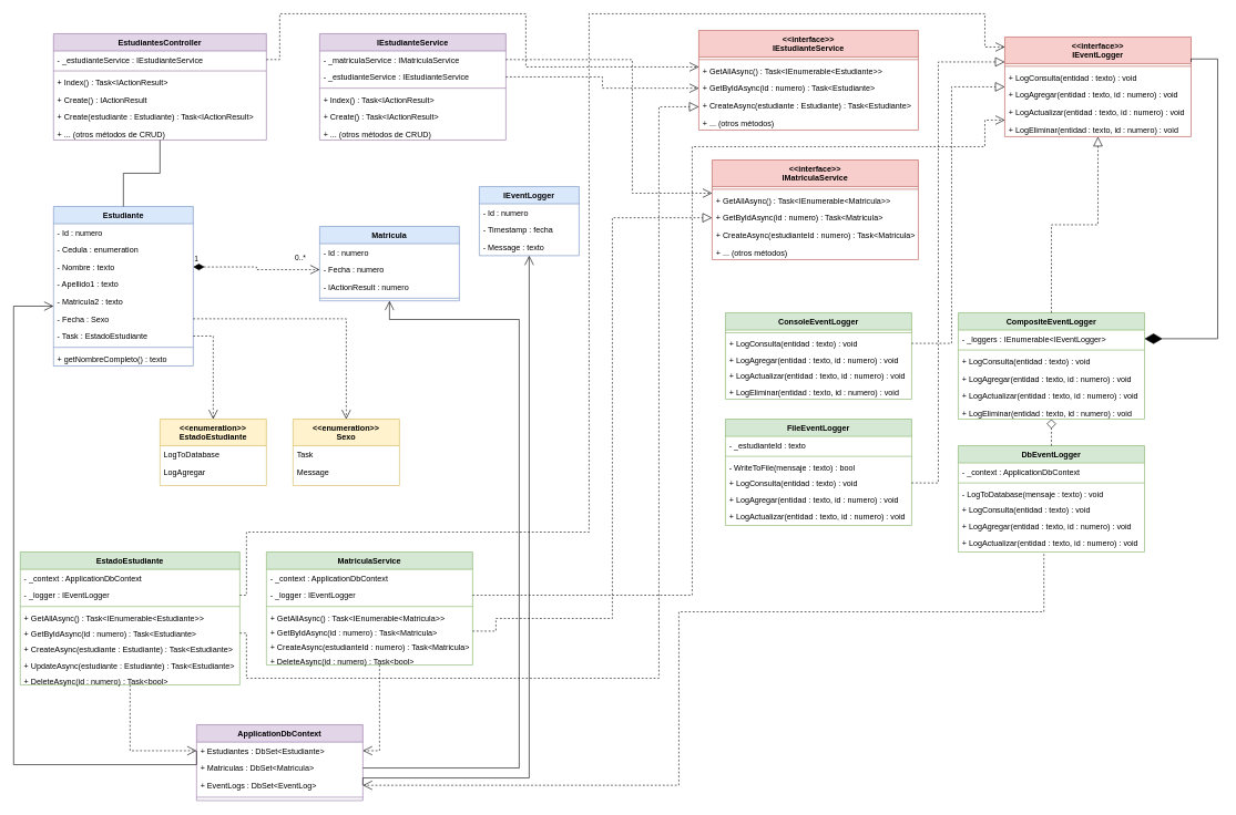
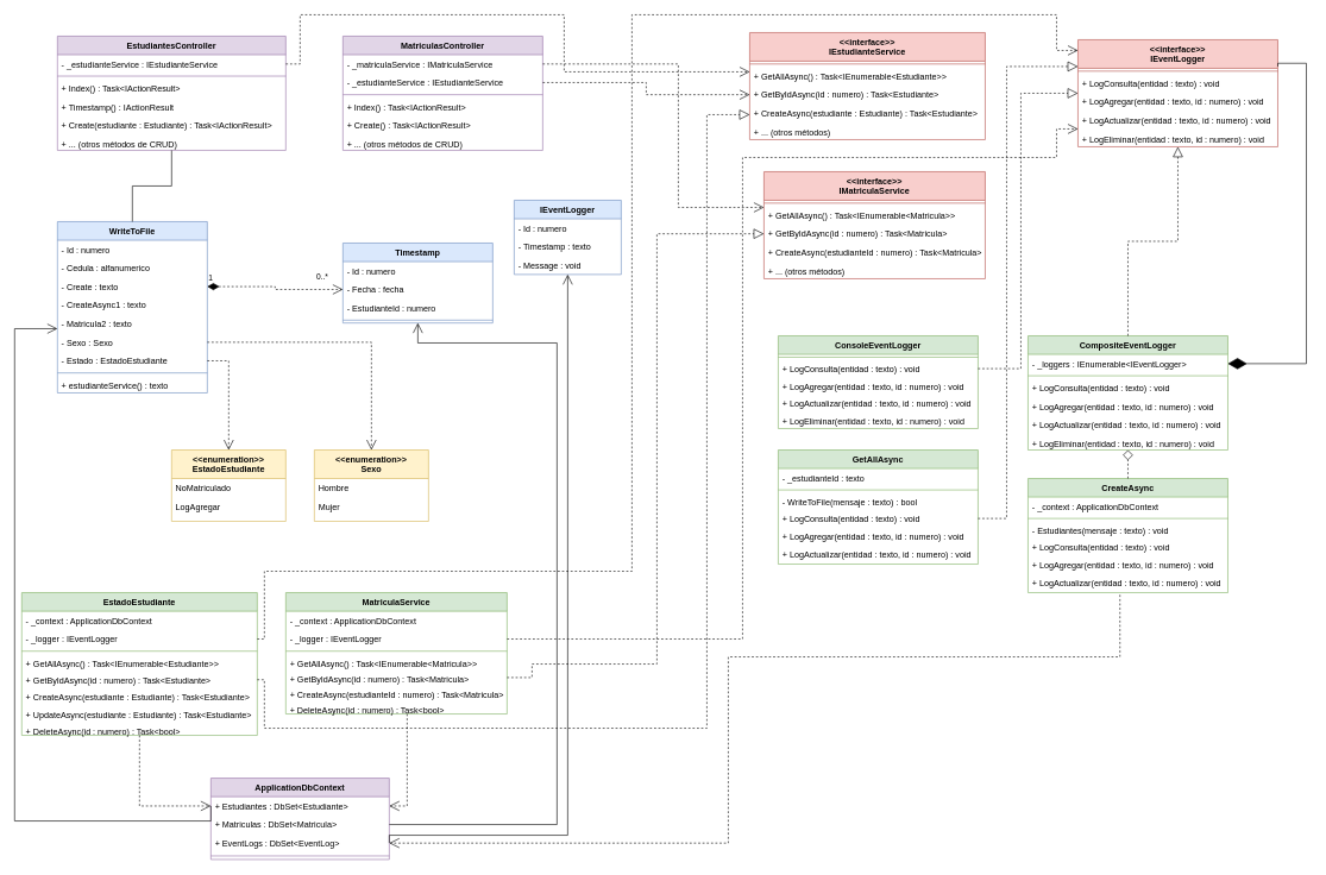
- <mxCell id="9" value="IEstudianteService" style="swimlane;fontStyle=1;align=center;verticalAlign=top;childLayout=stackLayout;horizontal=1;startSize=26;horizontalStack=0;resizeParent=1;resizeParentMax=0;resizeLast=0;collapsible=1;marginBottom=0;fillColor=#e1d5e7;strokeColor=#9673a6;" parent="1" vertex="1"><mxGeometry x="480" y="50" width="280" height="160" as="geometry" /></mxCell>
+ <mxCell id="9" value="MatriculasController" style="swimlane;fontStyle=1;align=center;verticalAlign=top;childLayout=stackLayout;horizontal=1;startSize=26;horizontalStack=0;resizeParent=1;resizeParentMax=0;resizeLast=0;collapsible=1;marginBottom=0;fillColor=#e1d5e7;strokeColor=#9673a6;" parent="1" vertex="1"><mxGeometry x="480" y="50" width="280" height="160" as="geometry" /></mxCell>
- <mxCell id="6" value="+ Create() : IActionResult" style="text;strokeColor=none;fillColor=none;align=left;verticalAlign=top;spacingLeft=4;spacingRight=4;overflow=hidden;rotatable=0;points=[[0,0.5],[1,0.5]];portConstraint=eastwest;" parent="2" vertex="1"><mxGeometry y="86" width="320" height="26" as="geometry" /></mxCell>
+ <mxCell id="6" value="+ Timestamp() : IActionResult" style="text;strokeColor=none;fillColor=none;align=left;verticalAlign=top;spacingLeft=4;spacingRight=4;overflow=hidden;rotatable=0;points=[[0,0.5],[1,0.5]];portConstraint=eastwest;" parent="2" vertex="1"><mxGeometry y="86" width="320" height="26" as="geometry" /></mxCell>
- <mxCell id="16" value="Estudiante" style="swimlane;fontStyle=1;align=center;verticalAlign=top;childLayout=stackLayout;horizontal=1;startSize=26;horizontalStack=0;resizeParent=1;resizeParentMax=0;resizeLast=0;collapsible=1;marginBottom=0;fillColor=#dae8fc;strokeColor=#6c8ebf;" parent="1" vertex="1"><mxGeometry x="80" y="310" width="210" height="240" as="geometry" /></mxCell>
+ <mxCell id="16" value="WriteToFile" style="swimlane;fontStyle=1;align=center;verticalAlign=top;childLayout=stackLayout;horizontal=1;startSize=26;horizontalStack=0;resizeParent=1;resizeParentMax=0;resizeLast=0;collapsible=1;marginBottom=0;fillColor=#dae8fc;strokeColor=#6c8ebf;" parent="1" vertex="1"><mxGeometry x="80" y="310" width="210" height="240" as="geometry" /></mxCell>
- <mxCell id="33" value="- Timestamp : fecha" style="text;strokeColor=none;fillColor=none;align=left;verticalAlign=top;spacingLeft=4;spacingRight=4;overflow=hidden;rotatable=0;points=[[0,0.5],[1,0.5]];portConstraint=eastwest;" parent="31" vertex="1"><mxGeometry y="52" width="150" height="26" as="geometry" /></mxCell>
+ <mxCell id="33" value="- Timestamp : texto" style="text;strokeColor=none;fillColor=none;align=left;verticalAlign=top;spacingLeft=4;spacingRight=4;overflow=hidden;rotatable=0;points=[[0,0.5],[1,0.5]];portConstraint=eastwest;" parent="31" vertex="1"><mxGeometry y="52" width="150" height="26" as="geometry" /></mxCell>
- <mxCell id="26" value="Matricula" style="swimlane;fontStyle=1;align=center;verticalAlign=top;childLayout=stackLayout;horizontal=1;startSize=26;horizontalStack=0;resizeParent=1;resizeParentMax=0;resizeLast=0;collapsible=1;marginBottom=0;fillColor=#dae8fc;strokeColor=#6c8ebf;" parent="1" vertex="1"><mxGeometry x="480" y="340" width="210" height="112" as="geometry" /></mxCell>
+ <mxCell id="26" value="Timestamp" style="swimlane;fontStyle=1;align=center;verticalAlign=top;childLayout=stackLayout;horizontal=1;startSize=26;horizontalStack=0;resizeParent=1;resizeParentMax=0;resizeLast=0;collapsible=1;marginBottom=0;fillColor=#dae8fc;strokeColor=#6c8ebf;" parent="1" vertex="1"><mxGeometry x="480" y="340" width="210" height="112" as="geometry" /></mxCell>
- <mxCell id="34" value="- Message : texto" style="text;strokeColor=none;fillColor=none;align=left;verticalAlign=top;spacingLeft=4;spacingRight=4;overflow=hidden;rotatable=0;points=[[0,0.5],[1,0.5]];portConstraint=eastwest;" parent="31" vertex="1"><mxGeometry y="78" width="150" height="26" as="geometry" /></mxCell>
+ <mxCell id="34" value="- Message : void" style="text;strokeColor=none;fillColor=none;align=left;verticalAlign=top;spacingLeft=4;spacingRight=4;overflow=hidden;rotatable=0;points=[[0,0.5],[1,0.5]];portConstraint=eastwest;" parent="31" vertex="1"><mxGeometry y="78" width="150" height="26" as="geometry" /></mxCell>
- <mxCell id="18" value="- Cedula : enumeration" style="text;strokeColor=none;fillColor=none;align=left;verticalAlign=top;spacingLeft=4;spacingRight=4;overflow=hidden;rotatable=0;points=[[0,0.5],[1,0.5]];portConstraint=eastwest;" parent="16" vertex="1"><mxGeometry y="52" width="210" height="26" as="geometry" /></mxCell>
+ <mxCell id="18" value="- Cedula : alfanumerico" style="text;strokeColor=none;fillColor=none;align=left;verticalAlign=top;spacingLeft=4;spacingRight=4;overflow=hidden;rotatable=0;points=[[0,0.5],[1,0.5]];portConstraint=eastwest;" parent="16" vertex="1"><mxGeometry y="52" width="210" height="26" as="geometry" /></mxCell>
- <mxCell id="19" value="- Nombre : texto" style="text;strokeColor=none;fillColor=none;align=left;verticalAlign=top;spacingLeft=4;spacingRight=4;overflow=hidden;rotatable=0;points=[[0,0.5],[1,0.5]];portConstraint=eastwest;" parent="16" vertex="1"><mxGeometry y="78" width="210" height="26" as="geometry" /></mxCell>
+ <mxCell id="19" value="- Create : texto" style="text;strokeColor=none;fillColor=none;align=left;verticalAlign=top;spacingLeft=4;spacingRight=4;overflow=hidden;rotatable=0;points=[[0,0.5],[1,0.5]];portConstraint=eastwest;" parent="16" vertex="1"><mxGeometry y="78" width="210" height="26" as="geometry" /></mxCell>
- <mxCell id="28" value="- Fecha : numero" style="text;strokeColor=none;fillColor=none;align=left;verticalAlign=top;spacingLeft=4;spacingRight=4;overflow=hidden;rotatable=0;points=[[0,0.5],[1,0.5]];portConstraint=eastwest;" parent="26" vertex="1"><mxGeometry y="52" width="210" height="26" as="geometry" /></mxCell>
+ <mxCell id="28" value="- Fecha : fecha" style="text;strokeColor=none;fillColor=none;align=left;verticalAlign=top;spacingLeft=4;spacingRight=4;overflow=hidden;rotatable=0;points=[[0,0.5],[1,0.5]];portConstraint=eastwest;" parent="26" vertex="1"><mxGeometry y="52" width="210" height="26" as="geometry" /></mxCell>
- <mxCell id="20" value="- Apellido1 : texto" style="text;strokeColor=none;fillColor=none;align=left;verticalAlign=top;spacingLeft=4;spacingRight=4;overflow=hidden;rotatable=0;points=[[0,0.5],[1,0.5]];portConstraint=eastwest;" parent="16" vertex="1"><mxGeometry y="104" width="210" height="26" as="geometry" /></mxCell>
+ <mxCell id="20" value="- CreateAsync1 : texto" style="text;strokeColor=none;fillColor=none;align=left;verticalAlign=top;spacingLeft=4;spacingRight=4;overflow=hidden;rotatable=0;points=[[0,0.5],[1,0.5]];portConstraint=eastwest;" parent="16" vertex="1"><mxGeometry y="104" width="210" height="26" as="geometry" /></mxCell>
- <mxCell id="29" value="- IActionResult : numero" style="text;strokeColor=none;fillColor=none;align=left;verticalAlign=top;spacingLeft=4;spacingRight=4;overflow=hidden;rotatable=0;points=[[0,0.5],[1,0.5]];portConstraint=eastwest;" parent="26" vertex="1"><mxGeometry y="78" width="210" height="26" as="geometry" /></mxCell>
+ <mxCell id="29" value="- EstudianteId : numero" style="text;strokeColor=none;fillColor=none;align=left;verticalAlign=top;spacingLeft=4;spacingRight=4;overflow=hidden;rotatable=0;points=[[0,0.5],[1,0.5]];portConstraint=eastwest;" parent="26" vertex="1"><mxGeometry y="78" width="210" height="26" as="geometry" /></mxCell>
- <mxCell id="22" value="- Fecha : Sexo" style="text;strokeColor=none;fillColor=none;align=left;verticalAlign=top;spacingLeft=4;spacingRight=4;overflow=hidden;rotatable=0;points=[[0,0.5],[1,0.5]];portConstraint=eastwest;" parent="16" vertex="1"><mxGeometry y="156" width="210" height="26" as="geometry" /></mxCell>
+ <mxCell id="22" value="- Sexo : Sexo" style="text;strokeColor=none;fillColor=none;align=left;verticalAlign=top;spacingLeft=4;spacingRight=4;overflow=hidden;rotatable=0;points=[[0,0.5],[1,0.5]];portConstraint=eastwest;" parent="16" vertex="1"><mxGeometry y="156" width="210" height="26" as="geometry" /></mxCell>
- <mxCell id="23" value="- Task : EstadoEstudiante" style="text;strokeColor=none;fillColor=none;align=left;verticalAlign=top;spacingLeft=4;spacingRight=4;overflow=hidden;rotatable=0;points=[[0,0.5],[1,0.5]];portConstraint=eastwest;" parent="16" vertex="1"><mxGeometry y="182" width="210" height="26" as="geometry" /></mxCell>
+ <mxCell id="23" value="- Estado : EstadoEstudiante" style="text;strokeColor=none;fillColor=none;align=left;verticalAlign=top;spacingLeft=4;spacingRight=4;overflow=hidden;rotatable=0;points=[[0,0.5],[1,0.5]];portConstraint=eastwest;" parent="16" vertex="1"><mxGeometry y="182" width="210" height="26" as="geometry" /></mxCell>
- <mxCell id="25" value="+ getNombreCompleto() : texto" style="text;strokeColor=none;fillColor=none;align=left;verticalAlign=top;spacingLeft=4;spacingRight=4;overflow=hidden;rotatable=0;points=[[0,0.5],[1,0.5]];portConstraint=eastwest;" parent="16" vertex="1"><mxGeometry y="216" width="210" height="24" as="geometry" /></mxCell>
+ <mxCell id="25" value="+ estudianteService() : texto" style="text;strokeColor=none;fillColor=none;align=left;verticalAlign=top;spacingLeft=4;spacingRight=4;overflow=hidden;rotatable=0;points=[[0,0.5],[1,0.5]];portConstraint=eastwest;" parent="16" vertex="1"><mxGeometry y="216" width="210" height="24" as="geometry" /></mxCell>
- <mxCell id="72" value="FileEventLogger" style="swimlane;fontStyle=1;align=center;verticalAlign=top;childLayout=stackLayout;horizontal=1;startSize=26;horizontalStack=0;resizeParent=1;resizeParentMax=0;resizeLast=0;collapsible=1;marginBottom=0;fillColor=#d5e8d4;strokeColor=#82b366;" parent="1" vertex="1"><mxGeometry x="1090" y="630" width="280" height="160" as="geometry" /></mxCell>
+ <mxCell id="72" value="GetAllAsync" style="swimlane;fontStyle=1;align=center;verticalAlign=top;childLayout=stackLayout;horizontal=1;startSize=26;horizontalStack=0;resizeParent=1;resizeParentMax=0;resizeLast=0;collapsible=1;marginBottom=0;fillColor=#d5e8d4;strokeColor=#82b366;" parent="1" vertex="1"><mxGeometry x="1090" y="630" width="280" height="160" as="geometry" /></mxCell>
- <mxCell id="36" value="LogToDatabase" style="text;strokeColor=none;fillColor=none;align=left;verticalAlign=top;spacingLeft=4;spacingRight=4;overflow=hidden;rotatable=0;points=[[0,0.5],[1,0.5]];portConstraint=eastwest;" parent="35" vertex="1"><mxGeometry y="40" width="160" height="26" as="geometry" /></mxCell>
+ <mxCell id="36" value="NoMatriculado" style="text;strokeColor=none;fillColor=none;align=left;verticalAlign=top;spacingLeft=4;spacingRight=4;overflow=hidden;rotatable=0;points=[[0,0.5],[1,0.5]];portConstraint=eastwest;" parent="35" vertex="1"><mxGeometry y="40" width="160" height="26" as="geometry" /></mxCell>
- <mxCell id="39" value="Task" style="text;strokeColor=none;fillColor=none;align=left;verticalAlign=top;spacingLeft=4;spacingRight=4;overflow=hidden;rotatable=0;points=[[0,0.5],[1,0.5]];portConstraint=eastwest;" parent="38" vertex="1"><mxGeometry y="40" width="160" height="26" as="geometry" /></mxCell>
+ <mxCell id="39" value="Hombre" style="text;strokeColor=none;fillColor=none;align=left;verticalAlign=top;spacingLeft=4;spacingRight=4;overflow=hidden;rotatable=0;points=[[0,0.5],[1,0.5]];portConstraint=eastwest;" parent="38" vertex="1"><mxGeometry y="40" width="160" height="26" as="geometry" /></mxCell>
- <mxCell id="79" value="DbEventLogger" style="swimlane;fontStyle=1;align=center;verticalAlign=top;childLayout=stackLayout;horizontal=1;startSize=26;horizontalStack=0;resizeParent=1;resizeParentMax=0;resizeLast=0;collapsible=1;marginBottom=0;fillColor=#d5e8d4;strokeColor=#82b366;" parent="1" vertex="1"><mxGeometry x="1440" y="670" width="280" height="160" as="geometry" /></mxCell>
+ <mxCell id="79" value="CreateAsync" style="swimlane;fontStyle=1;align=center;verticalAlign=top;childLayout=stackLayout;horizontal=1;startSize=26;horizontalStack=0;resizeParent=1;resizeParentMax=0;resizeLast=0;collapsible=1;marginBottom=0;fillColor=#d5e8d4;strokeColor=#82b366;" parent="1" vertex="1"><mxGeometry x="1440" y="670" width="280" height="160" as="geometry" /></mxCell>
- <mxCell id="40" value="Message" style="text;strokeColor=none;fillColor=none;align=left;verticalAlign=top;spacingLeft=4;spacingRight=4;overflow=hidden;rotatable=0;points=[[0,0.5],[1,0.5]];portConstraint=eastwest;" parent="38" vertex="1"><mxGeometry y="66" width="160" height="26" as="geometry" /></mxCell>
+ <mxCell id="40" value="Mujer" style="text;strokeColor=none;fillColor=none;align=left;verticalAlign=top;spacingLeft=4;spacingRight=4;overflow=hidden;rotatable=0;points=[[0,0.5],[1,0.5]];portConstraint=eastwest;" parent="38" vertex="1"><mxGeometry y="66" width="160" height="26" as="geometry" /></mxCell>
- <mxCell id="82" value="- LogToDatabase(mensaje : texto) : void" style="text;strokeColor=none;fillColor=none;align=left;verticalAlign=top;spacingLeft=4;spacingRight=4;overflow=hidden;rotatable=0;points=[[0,0.5],[1,0.5]];portConstraint=eastwest;" parent="79" vertex="1"><mxGeometry y="60" width="280" height="24" as="geometry" /></mxCell>
+ <mxCell id="82" value="- Estudiantes(mensaje : texto) : void" style="text;strokeColor=none;fillColor=none;align=left;verticalAlign=top;spacingLeft=4;spacingRight=4;overflow=hidden;rotatable=0;points=[[0,0.5],[1,0.5]];portConstraint=eastwest;" parent="79" vertex="1"><mxGeometry y="60" width="280" height="24" as="geometry" /></mxCell>
